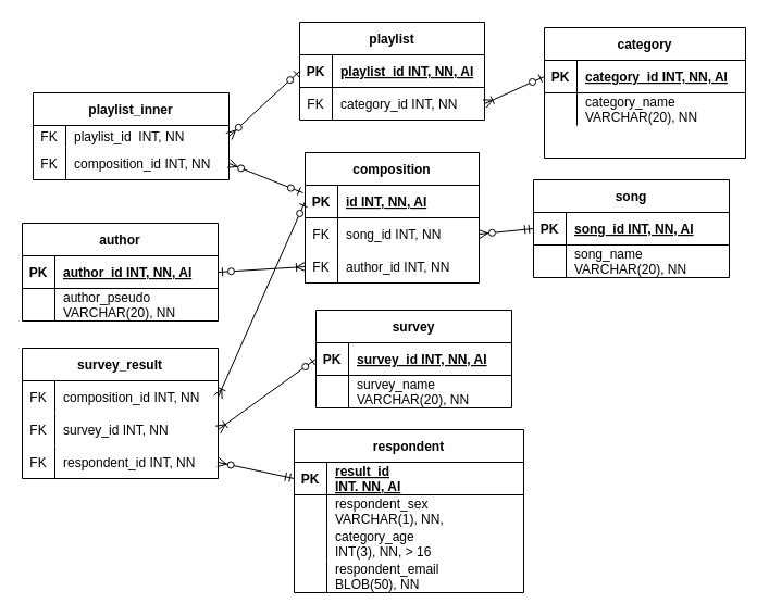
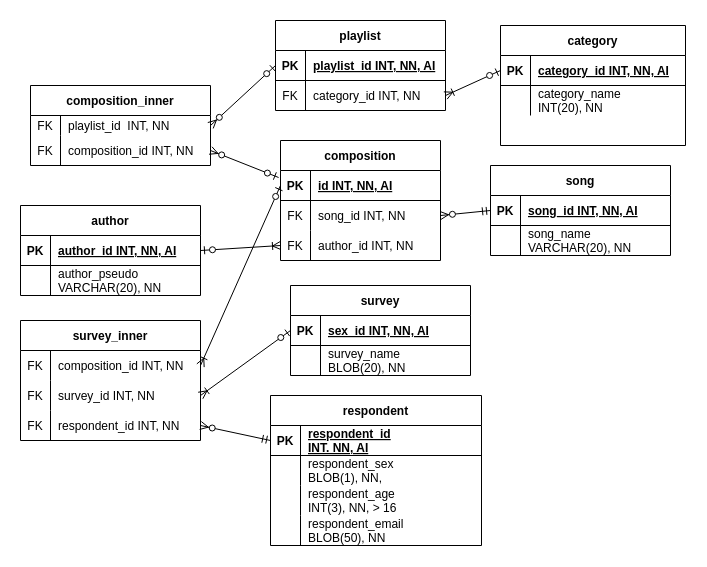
- <mxCell id="59" value="category_name&#10;VARCHAR(20), NN" style="shape=partialRectangle;connectable=0;fillColor=none;top=0;left=0;bottom=0;right=0;align=left;spacingLeft=6;overflow=hidden;" parent="57" vertex="1"><mxGeometry x="30" width="155" height="30" as="geometry"><mxRectangle width="155" height="30" as="alternateBounds" /></mxGeometry></mxCell>
+ <mxCell id="59" value="category_name&#10;INT(20), NN" style="shape=partialRectangle;connectable=0;fillColor=none;top=0;left=0;bottom=0;right=0;align=left;spacingLeft=6;overflow=hidden;" parent="57" vertex="1"><mxGeometry x="30" width="155" height="30" as="geometry"><mxRectangle width="155" height="30" as="alternateBounds" /></mxGeometry></mxCell>
- <mxCell id="22" value="playlist_inner" style="shape=table;startSize=30;container=1;collapsible=1;childLayout=tableLayout;fixedRows=1;rowLines=0;fontStyle=1;align=center;resizeLast=1;" parent="1" vertex="1"><mxGeometry x="30" y="85" width="180" height="80" as="geometry" /></mxCell>
+ <mxCell id="22" value="composition_inner" style="shape=table;startSize=30;container=1;collapsible=1;childLayout=tableLayout;fixedRows=1;rowLines=0;fontStyle=1;align=center;resizeLast=1;" parent="1" vertex="1"><mxGeometry x="30" y="85" width="180" height="80" as="geometry" /></mxCell>
- <mxCell id="39" value="survey_id INT, NN, AI" style="shape=partialRectangle;connectable=0;fillColor=none;top=0;left=0;bottom=0;right=0;align=left;spacingLeft=6;fontStyle=5;overflow=hidden;" parent="37" vertex="1"><mxGeometry x="30" width="150" height="30" as="geometry"><mxRectangle width="150" height="30" as="alternateBounds" /></mxGeometry></mxCell>
+ <mxCell id="39" value="sex_id INT, NN, AI" style="shape=partialRectangle;connectable=0;fillColor=none;top=0;left=0;bottom=0;right=0;align=left;spacingLeft=6;fontStyle=5;overflow=hidden;" parent="37" vertex="1"><mxGeometry x="30" width="150" height="30" as="geometry"><mxRectangle width="150" height="30" as="alternateBounds" /></mxGeometry></mxCell>
- <mxCell id="43" value="survey_result" style="shape=table;startSize=30;container=1;collapsible=1;childLayout=tableLayout;fixedRows=1;rowLines=0;fontStyle=1;align=center;resizeLast=1;" parent="1" vertex="1"><mxGeometry x="20" y="320" width="180" height="120" as="geometry" /></mxCell>
+ <mxCell id="43" value="survey_inner" style="shape=table;startSize=30;container=1;collapsible=1;childLayout=tableLayout;fixedRows=1;rowLines=0;fontStyle=1;align=center;resizeLast=1;" parent="1" vertex="1"><mxGeometry x="20" y="320" width="180" height="120" as="geometry" /></mxCell>
- <mxCell id="42" value="survey_name&#10;VARCHAR(20), NN" style="shape=partialRectangle;connectable=0;fillColor=none;top=0;left=0;bottom=0;right=0;align=left;spacingLeft=6;overflow=hidden;" parent="40" vertex="1"><mxGeometry x="30" width="150" height="30" as="geometry"><mxRectangle width="150" height="30" as="alternateBounds" /></mxGeometry></mxCell>
+ <mxCell id="42" value="survey_name&#10;BLOB(20), NN" style="shape=partialRectangle;connectable=0;fillColor=none;top=0;left=0;bottom=0;right=0;align=left;spacingLeft=6;overflow=hidden;" parent="40" vertex="1"><mxGeometry x="30" width="150" height="30" as="geometry"><mxRectangle width="150" height="30" as="alternateBounds" /></mxGeometry></mxCell>
- <mxCell id="12" value="result_id &#10;INT. NN, AI" style="shape=partialRectangle;connectable=0;fillColor=none;top=0;left=0;bottom=0;right=0;align=left;spacingLeft=6;fontStyle=5;overflow=hidden;" parent="10" vertex="1"><mxGeometry x="30" width="181" height="30" as="geometry"><mxRectangle width="181" height="30" as="alternateBounds" /></mxGeometry></mxCell>
+ <mxCell id="12" value="respondent_id &#10;INT. NN, AI" style="shape=partialRectangle;connectable=0;fillColor=none;top=0;left=0;bottom=0;right=0;align=left;spacingLeft=6;fontStyle=5;overflow=hidden;" parent="10" vertex="1"><mxGeometry x="30" width="181" height="30" as="geometry"><mxRectangle width="181" height="30" as="alternateBounds" /></mxGeometry></mxCell>
- <mxCell id="15" value="respondent_sex&#10;VARCHAR(1), NN, &#10;= 'M' or 'F'" style="shape=partialRectangle;connectable=0;fillColor=none;top=0;left=0;bottom=0;right=0;align=left;spacingLeft=6;overflow=hidden;" parent="13" vertex="1"><mxGeometry x="30" width="181" height="30" as="geometry"><mxRectangle width="181" height="30" as="alternateBounds" /></mxGeometry></mxCell>
+ <mxCell id="15" value="respondent_sex&#10;BLOB(1), NN, &#10;= 'M' or 'F'" style="shape=partialRectangle;connectable=0;fillColor=none;top=0;left=0;bottom=0;right=0;align=left;spacingLeft=6;overflow=hidden;" parent="13" vertex="1"><mxGeometry x="30" width="181" height="30" as="geometry"><mxRectangle width="181" height="30" as="alternateBounds" /></mxGeometry></mxCell>
- <mxCell id="18" value="category_age&#10;INT(3), NN, &gt; 16" style="shape=partialRectangle;connectable=0;fillColor=none;top=0;left=0;bottom=0;right=0;align=left;spacingLeft=6;overflow=hidden;" parent="16" vertex="1"><mxGeometry x="30" width="181" height="30" as="geometry"><mxRectangle width="181" height="30" as="alternateBounds" /></mxGeometry></mxCell>
+ <mxCell id="18" value="respondent_age&#10;INT(3), NN, &gt; 16" style="shape=partialRectangle;connectable=0;fillColor=none;top=0;left=0;bottom=0;right=0;align=left;spacingLeft=6;overflow=hidden;" parent="16" vertex="1"><mxGeometry x="30" width="181" height="30" as="geometry"><mxRectangle width="181" height="30" as="alternateBounds" /></mxGeometry></mxCell>
